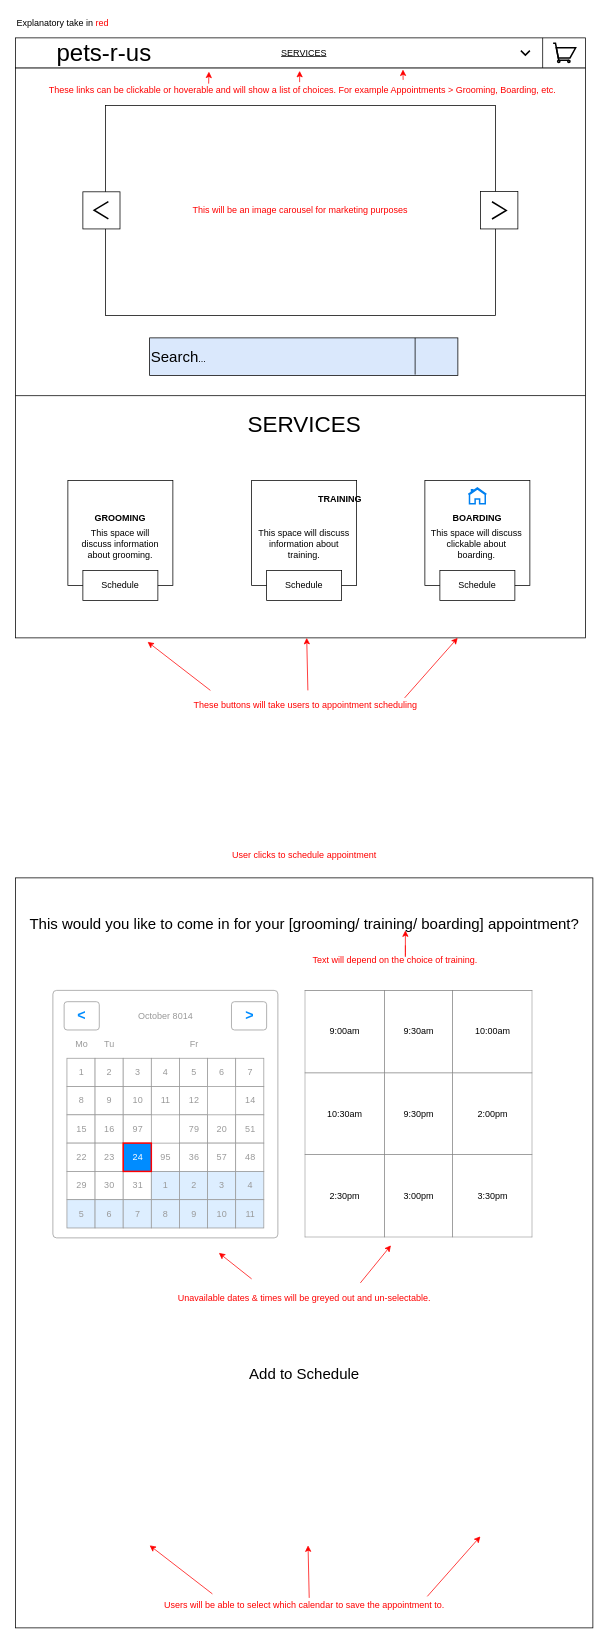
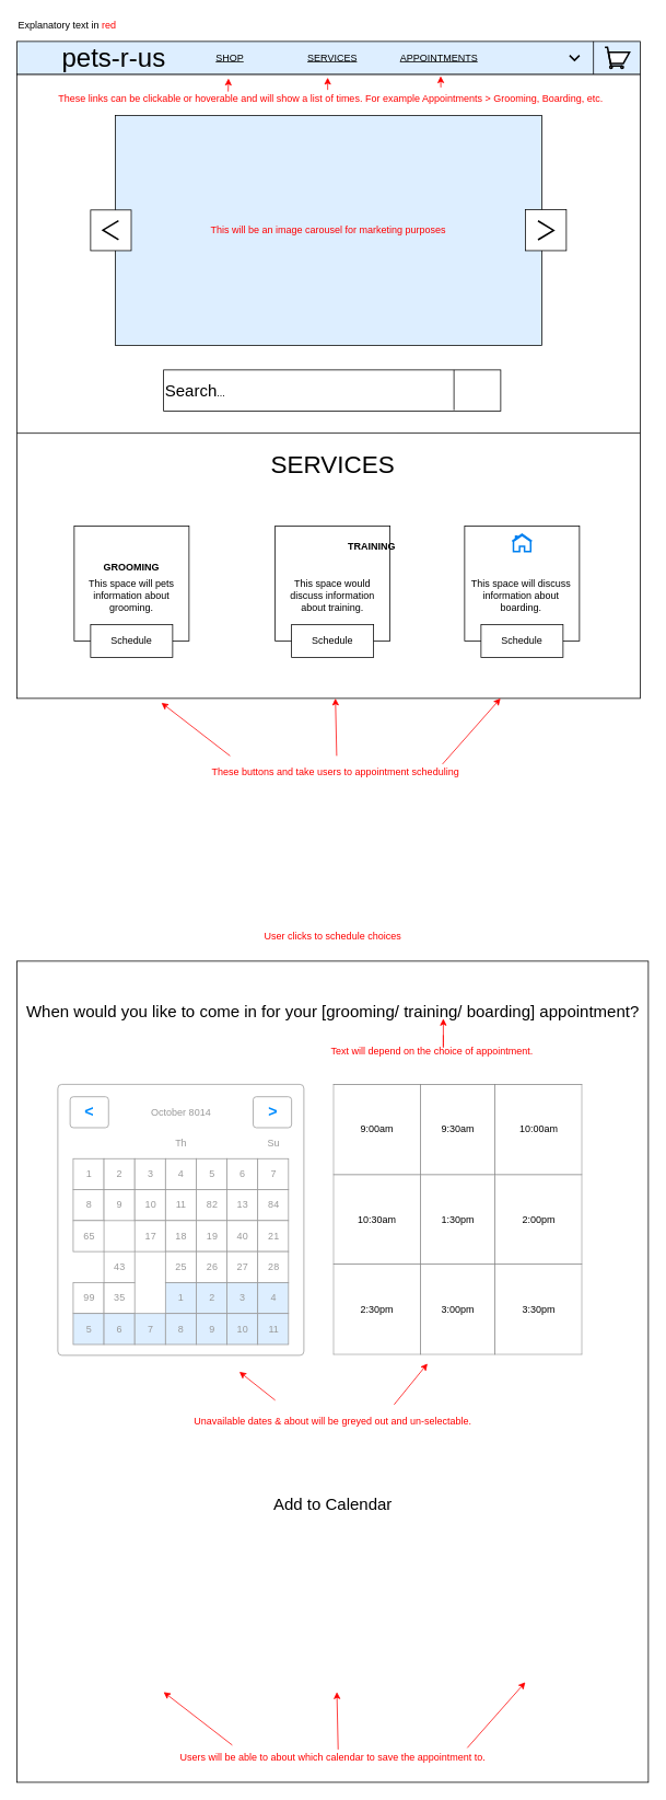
- <mxCell id="12" value="Explanatory take in &lt;font color=&quot;#ff0000&quot;&gt;red&lt;/font&gt;" style="text;html=1;align=left;verticalAlign=middle;resizable=0;points=[];autosize=1;" parent="1" vertex="1"><mxGeometry x="20" y="20" width="130" height="20" as="geometry" /></mxCell>
+ <mxCell id="12" value="Explanatory text in &lt;font color=&quot;#ff0000&quot;&gt;red&lt;/font&gt;" style="text;html=1;align=left;verticalAlign=middle;resizable=0;points=[];autosize=1;" parent="1" vertex="1"><mxGeometry x="20" y="20" width="130" height="20" as="geometry" /></mxCell>
+ <mxCell id="18" value="&lt;u&gt;SHOP&lt;/u&gt;" style="text;html=1;strokeColor=none;fillColor=none;align=center;verticalAlign=middle;whiteSpace=wrap;rounded=0;" parent="1" vertex="1"><mxGeometry x="260" y="60" width="40" height="20" as="geometry" /></mxCell>
- <mxCell id="3" value="&lt;font style=&quot;font-size: 32px&quot;&gt;&amp;nbsp; &amp;nbsp; &amp;nbsp; pets-r-us&lt;/font&gt;" style="rounded=0;whiteSpace=wrap;html=1;align=left;" parent="1" vertex="1"><mxGeometry x="20" y="50" width="760" height="40" as="geometry" /></mxCell>
+ <mxCell id="3" value="&lt;font style=&quot;font-size: 32px&quot;&gt;&amp;nbsp; &amp;nbsp; &amp;nbsp; pets-r-us&lt;/font&gt;" style="rounded=0;whiteSpace=wrap;html=1;align=left;fillColor=#ddeeff;" parent="1" vertex="1"><mxGeometry x="20" y="50" width="760" height="40" as="geometry" /></mxCell>
+ <mxCell id="20" value="&lt;u&gt;APPOINTMENTS&lt;/u&gt;" style="text;html=1;strokeColor=none;fillColor=none;align=center;verticalAlign=middle;whiteSpace=wrap;rounded=0;" parent="1" vertex="1"><mxGeometry x="515" y="60" width="40" height="20" as="geometry" /></mxCell>
- <mxCell id="9" value="&lt;font color=&quot;#ff0000&quot;&gt;These links can be clickable or hoverable and will show a list of choices. For example Appointments &amp;gt; Grooming, Boarding, etc.&lt;/font&gt;" style="text;html=1;strokeColor=none;fillColor=none;align=center;verticalAlign=middle;whiteSpace=wrap;rounded=0;" parent="1" vertex="1"><mxGeometry x="53" y="110" width="700" height="20" as="geometry" /></mxCell>
+ <mxCell id="9" value="&lt;font color=&quot;#ff0000&quot;&gt;These links can be clickable or hoverable and will show a list of times. For example Appointments &amp;gt; Grooming, Boarding, etc.&lt;/font&gt;" style="text;html=1;strokeColor=none;fillColor=none;align=center;verticalAlign=middle;whiteSpace=wrap;rounded=0;" parent="1" vertex="1"><mxGeometry x="53" y="110" width="700" height="20" as="geometry" /></mxCell>
- <mxCell id="21" value="&lt;font color=&quot;#ff0000&quot;&gt;This will be an image carousel for marketing purposes&lt;/font&gt;" style="rounded=0;whiteSpace=wrap;html=1;strokeColor=#000000;" parent="1" vertex="1"><mxGeometry x="140" y="140" width="520" height="280" as="geometry" /></mxCell>
+ <mxCell id="21" value="&lt;font color=&quot;#ff0000&quot;&gt;This will be an image carousel for marketing purposes&lt;/font&gt;" style="rounded=0;whiteSpace=wrap;html=1;strokeColor=#000000;fillColor=#ddeeff;" parent="1" vertex="1"><mxGeometry x="140" y="140" width="520" height="280" as="geometry" /></mxCell>
- <mxCell id="26" value="&lt;font style=&quot;font-size: 20px&quot;&gt;Search&lt;/font&gt;..." style="rounded=0;whiteSpace=wrap;html=1;strokeColor=#000000;align=left;fillColor=#dae8fc;" parent="1" vertex="1"><mxGeometry x="199" y="450" width="411" height="50" as="geometry" /></mxCell>
+ <mxCell id="26" value="&lt;font style=&quot;font-size: 20px&quot;&gt;Search&lt;/font&gt;..." style="rounded=0;whiteSpace=wrap;html=1;strokeColor=#000000;align=left;" parent="1" vertex="1"><mxGeometry x="199" y="450" width="411" height="50" as="geometry" /></mxCell>
- <mxCell id="43" value="&lt;b&gt;BOARDING&lt;/b&gt;" style="text;html=1;strokeColor=none;fillColor=none;align=center;verticalAlign=middle;whiteSpace=wrap;rounded=0;" parent="1" vertex="1"><mxGeometry x="615.5" y="680" width="40" height="20" as="geometry" /></mxCell>
- <mxCell id="38" value="This space will discuss information about grooming." style="text;html=1;strokeColor=none;fillColor=none;align=center;verticalAlign=middle;whiteSpace=wrap;rounded=0;" parent="1" vertex="1"><mxGeometry x="100" y="700" width="120" height="50" as="geometry" /></mxCell>
+ <mxCell id="38" value="This space will pets information about grooming." style="text;html=1;strokeColor=none;fillColor=none;align=center;verticalAlign=middle;whiteSpace=wrap;rounded=0;" parent="1" vertex="1"><mxGeometry x="100" y="700" width="120" height="50" as="geometry" /></mxCell>
- <mxCell id="41" value="&lt;span style=&quot;text-align: left&quot;&gt;This space will discuss information about training.&lt;/span&gt;" style="text;html=1;strokeColor=none;fillColor=none;align=center;verticalAlign=middle;whiteSpace=wrap;rounded=0;" parent="1" vertex="1"><mxGeometry x="340" y="700" width="130" height="50" as="geometry" /></mxCell>
+ <mxCell id="41" value="&lt;span style=&quot;text-align: left&quot;&gt;This space would discuss information about training.&lt;/span&gt;" style="text;html=1;strokeColor=none;fillColor=none;align=center;verticalAlign=middle;whiteSpace=wrap;rounded=0;" parent="1" vertex="1"><mxGeometry x="340" y="700" width="130" height="50" as="geometry" /></mxCell>
- <mxCell id="44" value="&lt;span style=&quot;text-align: left&quot;&gt;This space will discuss clickable about boarding.&lt;/span&gt;" style="text;html=1;strokeColor=none;fillColor=none;align=center;verticalAlign=middle;whiteSpace=wrap;rounded=0;" parent="1" vertex="1"><mxGeometry x="570" y="700" width="130" height="50" as="geometry" /></mxCell>
+ <mxCell id="44" value="&lt;span style=&quot;text-align: left&quot;&gt;This space will discuss information about boarding.&lt;/span&gt;" style="text;html=1;strokeColor=none;fillColor=none;align=center;verticalAlign=middle;whiteSpace=wrap;rounded=0;" parent="1" vertex="1"><mxGeometry x="570" y="700" width="130" height="50" as="geometry" /></mxCell>
- <mxCell id="14" value="&lt;font color=&quot;#ff0000&quot;&gt;These buttons will take users to appointment scheduling&lt;/font&gt;" style="text;html=1;align=left;verticalAlign=middle;resizable=0;points=[];autosize=1;" parent="1" vertex="1"><mxGeometry x="256" y="930" width="310" height="20" as="geometry" /></mxCell>
+ <mxCell id="14" value="&lt;font color=&quot;#ff0000&quot;&gt;These buttons and take users to appointment scheduling&lt;/font&gt;" style="text;html=1;align=left;verticalAlign=middle;resizable=0;points=[];autosize=1;" parent="1" vertex="1"><mxGeometry x="256" y="930" width="310" height="20" as="geometry" /></mxCell>
- <mxCell id="46" value="&lt;span style=&quot;color: rgb(255 , 0 , 0)&quot;&gt;User clicks to schedule appointment&lt;/span&gt;" style="text;html=1;align=center;verticalAlign=middle;resizable=0;points=[];autosize=1;" vertex="1" parent="1"><mxGeometry x="300" y="1130" width="210" height="20" as="geometry" /></mxCell>
+ <mxCell id="46" value="&lt;span style=&quot;color: rgb(255 , 0 , 0)&quot;&gt;User clicks to schedule choices&lt;/span&gt;" style="text;html=1;align=center;verticalAlign=middle;resizable=0;points=[];autosize=1;" vertex="1" parent="1"><mxGeometry x="300" y="1130" width="210" height="20" as="geometry" /></mxCell>
- <mxCell id="47" value="&lt;span style=&quot;font-size: 20px&quot;&gt;This would you like to come in for your [grooming/ training/ boarding] appointment?&lt;/span&gt;" style="text;html=1;align=center;verticalAlign=middle;resizable=0;points=[];autosize=1;" vertex="1" parent="1"><mxGeometry x="25" y="1220" width="760" height="20" as="geometry" /></mxCell>
+ <mxCell id="47" value="&lt;span style=&quot;font-size: 20px&quot;&gt;When would you like to come in for your [grooming/ training/ boarding] appointment?&lt;/span&gt;" style="text;html=1;align=center;verticalAlign=middle;resizable=0;points=[];autosize=1;" vertex="1" parent="1"><mxGeometry x="25" y="1220" width="760" height="20" as="geometry" /></mxCell>
- <mxCell id="100" value="&lt;span style=&quot;color: rgb(255 , 0 , 0) ; text-align: left&quot;&gt;Text will depend on the choice of training.&lt;/span&gt;" style="text;html=1;align=center;verticalAlign=middle;resizable=0;points=[];autosize=1;" vertex="1" parent="1"><mxGeometry x="395.5" y="1270" width="260" height="20" as="geometry" /></mxCell>
+ <mxCell id="100" value="&lt;span style=&quot;color: rgb(255 , 0 , 0) ; text-align: left&quot;&gt;Text will depend on the choice of appointment.&lt;/span&gt;" style="text;html=1;align=center;verticalAlign=middle;resizable=0;points=[];autosize=1;" vertex="1" parent="1"><mxGeometry x="395.5" y="1270" width="260" height="20" as="geometry" /></mxCell>
- <mxCell id="99" value="&lt;table border=&quot;1&quot; width=&quot;100%&quot; style=&quot;width: 100% ; height: 100% ; border-collapse: collapse&quot;&gt;&lt;tbody&gt;&lt;tr&gt;&lt;td align=&quot;center&quot;&gt;9:00am&lt;/td&gt;&lt;td align=&quot;center&quot;&gt;9:30am&lt;/td&gt;&lt;td align=&quot;center&quot;&gt;10:00am&lt;/td&gt;&lt;/tr&gt;&lt;tr&gt;&lt;td align=&quot;center&quot;&gt;10:30am&lt;/td&gt;&lt;td align=&quot;center&quot;&gt;9:30pm&lt;/td&gt;&lt;td align=&quot;center&quot;&gt;2:00pm&lt;/td&gt;&lt;/tr&gt;&lt;tr&gt;&lt;td align=&quot;center&quot;&gt;2:30pm&lt;/td&gt;&lt;td align=&quot;center&quot;&gt;3:00pm&lt;/td&gt;&lt;td align=&quot;center&quot;&gt;3:30pm&lt;/td&gt;&lt;/tr&gt;&lt;/tbody&gt;&lt;/table&gt;" style="text;html=1;strokeColor=none;fillColor=none;overflow=fill;" vertex="1" parent="1"><mxGeometry x="406" y="1320" width="304" height="330" as="geometry" /></mxCell>
+ <mxCell id="99" value="&lt;table border=&quot;1&quot; width=&quot;100%&quot; style=&quot;width: 100% ; height: 100% ; border-collapse: collapse&quot;&gt;&lt;tbody&gt;&lt;tr&gt;&lt;td align=&quot;center&quot;&gt;9:00am&lt;/td&gt;&lt;td align=&quot;center&quot;&gt;9:30am&lt;/td&gt;&lt;td align=&quot;center&quot;&gt;10:00am&lt;/td&gt;&lt;/tr&gt;&lt;tr&gt;&lt;td align=&quot;center&quot;&gt;10:30am&lt;/td&gt;&lt;td align=&quot;center&quot;&gt;1:30pm&lt;/td&gt;&lt;td align=&quot;center&quot;&gt;2:00pm&lt;/td&gt;&lt;/tr&gt;&lt;tr&gt;&lt;td align=&quot;center&quot;&gt;2:30pm&lt;/td&gt;&lt;td align=&quot;center&quot;&gt;3:00pm&lt;/td&gt;&lt;td align=&quot;center&quot;&gt;3:30pm&lt;/td&gt;&lt;/tr&gt;&lt;/tbody&gt;&lt;/table&gt;" style="text;html=1;strokeColor=none;fillColor=none;overflow=fill;" vertex="1" parent="1"><mxGeometry x="406" y="1320" width="304" height="330" as="geometry" /></mxCell>
- <mxCell id="52" value="Mo" style="strokeWidth=1;shadow=0;dashed=0;align=center;html=1;shape=mxgraph.mockup.forms.anchor;fontColor=#999999;" vertex="1" parent="48"><mxGeometry x="18.75" y="52.8" width="37.5" height="37.714" as="geometry" /></mxCell>
- <mxCell id="53" value="Tu" style="strokeWidth=1;shadow=0;dashed=0;align=center;html=1;shape=mxgraph.mockup.forms.anchor;fontColor=#999999;" vertex="1" parent="48"><mxGeometry x="56.25" y="52.8" width="37.5" height="37.714" as="geometry" /></mxCell>
+ <mxCell id="54" value="Th" style="strokeWidth=1;shadow=0;dashed=0;align=center;html=1;shape=mxgraph.mockup.forms.anchor;fontColor=#999999;" vertex="1" parent="48"><mxGeometry x="131.25" y="52.8" width="37.5" height="37.714" as="geometry" /></mxCell>
- <mxCell id="55" value="Fr" style="strokeWidth=1;shadow=0;dashed=0;align=center;html=1;shape=mxgraph.mockup.forms.anchor;fontColor=#999999;" vertex="1" parent="48"><mxGeometry x="168.75" y="52.8" width="37.5" height="37.714" as="geometry" /></mxCell>
+ <mxCell id="56" value="Su" style="strokeWidth=1;shadow=0;dashed=0;align=center;html=1;shape=mxgraph.mockup.forms.anchor;fontColor=#999999;" vertex="1" parent="48"><mxGeometry x="243.75" y="52.8" width="37.5" height="37.714" as="geometry" /></mxCell>
- <mxCell id="68" value="12" style="strokeWidth=1;shadow=0;dashed=0;align=center;html=1;shape=mxgraph.mockup.forms.rrect;rSize=0;strokeColor=#999999;fontColor=#999999;" vertex="1" parent="48"><mxGeometry x="168.75" y="128.229" width="37.5" height="37.714" as="geometry" /></mxCell>
+ <mxCell id="68" value="82" style="strokeWidth=1;shadow=0;dashed=0;align=center;html=1;shape=mxgraph.mockup.forms.rrect;rSize=0;strokeColor=#999999;fontColor=#999999;" vertex="1" parent="48"><mxGeometry x="168.75" y="128.229" width="37.5" height="37.714" as="geometry" /></mxCell>
+ <mxCell id="69" value="13" style="strokeWidth=1;shadow=0;dashed=0;align=center;html=1;shape=mxgraph.mockup.forms.rrect;rSize=0;strokeColor=#999999;fontColor=#999999;" vertex="1" parent="48"><mxGeometry x="206.25" y="128.229" width="37.5" height="37.714" as="geometry" /></mxCell>
- <mxCell id="70" value="14" style="strokeWidth=1;shadow=0;dashed=0;align=center;html=1;shape=mxgraph.mockup.forms.rrect;rSize=0;strokeColor=#999999;fontColor=#999999;" vertex="1" parent="48"><mxGeometry x="243.75" y="128.229" width="37.5" height="37.714" as="geometry" /></mxCell>
+ <mxCell id="70" value="84" style="strokeWidth=1;shadow=0;dashed=0;align=center;html=1;shape=mxgraph.mockup.forms.rrect;rSize=0;strokeColor=#999999;fontColor=#999999;" vertex="1" parent="48"><mxGeometry x="243.75" y="128.229" width="37.5" height="37.714" as="geometry" /></mxCell>
- <mxCell id="71" value="15" style="strokeWidth=1;shadow=0;dashed=0;align=center;html=1;shape=mxgraph.mockup.forms.rrect;rSize=0;strokeColor=#999999;fontColor=#999999;" vertex="1" parent="48"><mxGeometry x="18.75" y="165.943" width="37.5" height="37.714" as="geometry" /></mxCell>
+ <mxCell id="71" value="65" style="strokeWidth=1;shadow=0;dashed=0;align=center;html=1;shape=mxgraph.mockup.forms.rrect;rSize=0;strokeColor=#999999;fontColor=#999999;" vertex="1" parent="48"><mxGeometry x="18.75" y="165.943" width="37.5" height="37.714" as="geometry" /></mxCell>
- <mxCell id="72" value="16" style="strokeWidth=1;shadow=0;dashed=0;align=center;html=1;shape=mxgraph.mockup.forms.rrect;rSize=0;strokeColor=#999999;fontColor=#999999;" vertex="1" parent="48"><mxGeometry x="56.25" y="165.943" width="37.5" height="37.714" as="geometry" /></mxCell>
- <mxCell id="73" value="97" style="strokeWidth=1;shadow=0;dashed=0;align=center;html=1;shape=mxgraph.mockup.forms.rrect;rSize=0;strokeColor=#999999;fontColor=#999999;" vertex="1" parent="48"><mxGeometry x="93.75" y="165.943" width="37.5" height="37.714" as="geometry" /></mxCell>
+ <mxCell id="73" value="17" style="strokeWidth=1;shadow=0;dashed=0;align=center;html=1;shape=mxgraph.mockup.forms.rrect;rSize=0;strokeColor=#999999;fontColor=#999999;" vertex="1" parent="48"><mxGeometry x="93.75" y="165.943" width="37.5" height="37.714" as="geometry" /></mxCell>
+ <mxCell id="74" value="18" style="strokeWidth=1;shadow=0;dashed=0;align=center;html=1;shape=mxgraph.mockup.forms.rrect;rSize=0;strokeColor=#999999;fontColor=#999999;" vertex="1" parent="48"><mxGeometry x="131.25" y="165.943" width="37.5" height="37.714" as="geometry" /></mxCell>
- <mxCell id="75" value="79" style="strokeWidth=1;shadow=0;dashed=0;align=center;html=1;shape=mxgraph.mockup.forms.rrect;rSize=0;strokeColor=#999999;fontColor=#999999;" vertex="1" parent="48"><mxGeometry x="168.75" y="165.943" width="37.5" height="37.714" as="geometry" /></mxCell>
+ <mxCell id="75" value="19" style="strokeWidth=1;shadow=0;dashed=0;align=center;html=1;shape=mxgraph.mockup.forms.rrect;rSize=0;strokeColor=#999999;fontColor=#999999;" vertex="1" parent="48"><mxGeometry x="168.75" y="165.943" width="37.5" height="37.714" as="geometry" /></mxCell>
- <mxCell id="76" value="20" style="strokeWidth=1;shadow=0;dashed=0;align=center;html=1;shape=mxgraph.mockup.forms.rrect;rSize=0;strokeColor=#999999;fontColor=#999999;" vertex="1" parent="48"><mxGeometry x="206.25" y="165.943" width="37.5" height="37.714" as="geometry" /></mxCell>
+ <mxCell id="76" value="40" style="strokeWidth=1;shadow=0;dashed=0;align=center;html=1;shape=mxgraph.mockup.forms.rrect;rSize=0;strokeColor=#999999;fontColor=#999999;" vertex="1" parent="48"><mxGeometry x="206.25" y="165.943" width="37.5" height="37.714" as="geometry" /></mxCell>
- <mxCell id="77" value="51" style="strokeWidth=1;shadow=0;dashed=0;align=center;html=1;shape=mxgraph.mockup.forms.rrect;rSize=0;strokeColor=#999999;fontColor=#999999;" vertex="1" parent="48"><mxGeometry x="243.75" y="165.943" width="37.5" height="37.714" as="geometry" /></mxCell>
+ <mxCell id="77" value="21" style="strokeWidth=1;shadow=0;dashed=0;align=center;html=1;shape=mxgraph.mockup.forms.rrect;rSize=0;strokeColor=#999999;fontColor=#999999;" vertex="1" parent="48"><mxGeometry x="243.75" y="165.943" width="37.5" height="37.714" as="geometry" /></mxCell>
- <mxCell id="78" value="22" style="strokeWidth=1;shadow=0;dashed=0;align=center;html=1;shape=mxgraph.mockup.forms.rrect;rSize=0;strokeColor=#999999;fontColor=#999999;" vertex="1" parent="48"><mxGeometry x="18.75" y="203.657" width="37.5" height="37.714" as="geometry" /></mxCell>
- <mxCell id="98" value="24" style="strokeWidth=1;shadow=0;dashed=0;align=center;html=1;shape=mxgraph.mockup.forms.rrect;rSize=0;strokeColor=#ff0000;fontColor=#ffffff;strokeWidth=2;fillColor=#008cff;" vertex="1" parent="48"><mxGeometry x="93.75" y="203.657" width="37.5" height="37.714" as="geometry" /></mxCell>
- <mxCell id="79" value="23" style="strokeWidth=1;shadow=0;dashed=0;align=center;html=1;shape=mxgraph.mockup.forms.rrect;rSize=0;strokeColor=#999999;fontColor=#999999;" vertex="1" parent="48"><mxGeometry x="56.25" y="203.657" width="37.5" height="37.714" as="geometry" /></mxCell>
+ <mxCell id="79" value="43" style="strokeWidth=1;shadow=0;dashed=0;align=center;html=1;shape=mxgraph.mockup.forms.rrect;rSize=0;strokeColor=#999999;fontColor=#999999;" vertex="1" parent="48"><mxGeometry x="56.25" y="203.657" width="37.5" height="37.714" as="geometry" /></mxCell>
- <mxCell id="80" value="95" style="strokeWidth=1;shadow=0;dashed=0;align=center;html=1;shape=mxgraph.mockup.forms.rrect;rSize=0;strokeColor=#999999;fontColor=#999999;" vertex="1" parent="48"><mxGeometry x="131.25" y="203.657" width="37.5" height="37.714" as="geometry" /></mxCell>
+ <mxCell id="80" value="25" style="strokeWidth=1;shadow=0;dashed=0;align=center;html=1;shape=mxgraph.mockup.forms.rrect;rSize=0;strokeColor=#999999;fontColor=#999999;" vertex="1" parent="48"><mxGeometry x="131.25" y="203.657" width="37.5" height="37.714" as="geometry" /></mxCell>
- <mxCell id="81" value="36" style="strokeWidth=1;shadow=0;dashed=0;align=center;html=1;shape=mxgraph.mockup.forms.rrect;rSize=0;strokeColor=#999999;fontColor=#999999;" vertex="1" parent="48"><mxGeometry x="168.75" y="203.657" width="37.5" height="37.714" as="geometry" /></mxCell>
+ <mxCell id="81" value="26" style="strokeWidth=1;shadow=0;dashed=0;align=center;html=1;shape=mxgraph.mockup.forms.rrect;rSize=0;strokeColor=#999999;fontColor=#999999;" vertex="1" parent="48"><mxGeometry x="168.75" y="203.657" width="37.5" height="37.714" as="geometry" /></mxCell>
- <mxCell id="82" value="57" style="strokeWidth=1;shadow=0;dashed=0;align=center;html=1;shape=mxgraph.mockup.forms.rrect;rSize=0;strokeColor=#999999;fontColor=#999999;" vertex="1" parent="48"><mxGeometry x="206.25" y="203.657" width="37.5" height="37.714" as="geometry" /></mxCell>
+ <mxCell id="82" value="27" style="strokeWidth=1;shadow=0;dashed=0;align=center;html=1;shape=mxgraph.mockup.forms.rrect;rSize=0;strokeColor=#999999;fontColor=#999999;" vertex="1" parent="48"><mxGeometry x="206.25" y="203.657" width="37.5" height="37.714" as="geometry" /></mxCell>
- <mxCell id="83" value="48" style="strokeWidth=1;shadow=0;dashed=0;align=center;html=1;shape=mxgraph.mockup.forms.rrect;rSize=0;strokeColor=#999999;fontColor=#999999;" vertex="1" parent="48"><mxGeometry x="243.75" y="203.657" width="37.5" height="37.714" as="geometry" /></mxCell>
+ <mxCell id="83" value="28" style="strokeWidth=1;shadow=0;dashed=0;align=center;html=1;shape=mxgraph.mockup.forms.rrect;rSize=0;strokeColor=#999999;fontColor=#999999;" vertex="1" parent="48"><mxGeometry x="243.75" y="203.657" width="37.5" height="37.714" as="geometry" /></mxCell>
- <mxCell id="84" value="29" style="strokeWidth=1;shadow=0;dashed=0;align=center;html=1;shape=mxgraph.mockup.forms.rrect;rSize=0;strokeColor=#999999;fontColor=#999999;" vertex="1" parent="48"><mxGeometry x="18.75" y="241.371" width="37.5" height="37.714" as="geometry" /></mxCell>
+ <mxCell id="84" value="99" style="strokeWidth=1;shadow=0;dashed=0;align=center;html=1;shape=mxgraph.mockup.forms.rrect;rSize=0;strokeColor=#999999;fontColor=#999999;" vertex="1" parent="48"><mxGeometry x="18.75" y="241.371" width="37.5" height="37.714" as="geometry" /></mxCell>
- <mxCell id="85" value="30" style="strokeWidth=1;shadow=0;dashed=0;align=center;html=1;shape=mxgraph.mockup.forms.rrect;rSize=0;strokeColor=#999999;fontColor=#999999;" vertex="1" parent="48"><mxGeometry x="56.25" y="241.371" width="37.5" height="37.714" as="geometry" /></mxCell>
+ <mxCell id="85" value="35" style="strokeWidth=1;shadow=0;dashed=0;align=center;html=1;shape=mxgraph.mockup.forms.rrect;rSize=0;strokeColor=#999999;fontColor=#999999;" vertex="1" parent="48"><mxGeometry x="56.25" y="241.371" width="37.5" height="37.714" as="geometry" /></mxCell>
- <mxCell id="86" value="31" style="strokeWidth=1;shadow=0;dashed=0;align=center;html=1;shape=mxgraph.mockup.forms.rrect;rSize=0;strokeColor=#999999;fontColor=#999999;" vertex="1" parent="48"><mxGeometry x="93.75" y="241.371" width="37.5" height="37.714" as="geometry" /></mxCell>
- <mxCell id="102" value="&lt;span style=&quot;color: rgb(255 , 0 , 0)&quot;&gt;Unavailable dates &amp;amp; times will be greyed out and un-selectable.&lt;/span&gt;" style="text;html=1;align=center;verticalAlign=middle;resizable=0;points=[];autosize=1;" vertex="1" parent="1"><mxGeometry x="230" y="1720" width="350" height="20" as="geometry" /></mxCell>
+ <mxCell id="102" value="&lt;span style=&quot;color: rgb(255 , 0 , 0)&quot;&gt;Unavailable dates &amp;amp; about will be greyed out and un-selectable.&lt;/span&gt;" style="text;html=1;align=center;verticalAlign=middle;resizable=0;points=[];autosize=1;" vertex="1" parent="1"><mxGeometry x="230" y="1720" width="350" height="20" as="geometry" /></mxCell>
- <mxCell id="105" value="&lt;font style=&quot;font-size: 20px&quot;&gt;Add to Schedule&lt;/font&gt;" style="text;html=1;align=center;verticalAlign=middle;resizable=0;points=[];autosize=1;" vertex="1" parent="1"><mxGeometry x="325" y="1820" width="160" height="20" as="geometry" /></mxCell>
+ <mxCell id="105" value="&lt;font style=&quot;font-size: 20px&quot;&gt;Add to Calendar&lt;/font&gt;" style="text;html=1;align=center;verticalAlign=middle;resizable=0;points=[];autosize=1;" vertex="1" parent="1"><mxGeometry x="325" y="1820" width="160" height="20" as="geometry" /></mxCell>
- <mxCell id="109" value="&lt;font color=&quot;#ff0000&quot;&gt;Users will be able to select which calendar to save the appointment to.&lt;/font&gt;" style="text;html=1;align=center;verticalAlign=middle;resizable=0;points=[];autosize=1;" vertex="1" parent="1"><mxGeometry x="210" y="2130" width="390" height="20" as="geometry" /></mxCell>
+ <mxCell id="109" value="&lt;font color=&quot;#ff0000&quot;&gt;Users will be able to about which calendar to save the appointment to.&lt;/font&gt;" style="text;html=1;align=center;verticalAlign=middle;resizable=0;points=[];autosize=1;" vertex="1" parent="1"><mxGeometry x="210" y="2130" width="390" height="20" as="geometry" /></mxCell>
